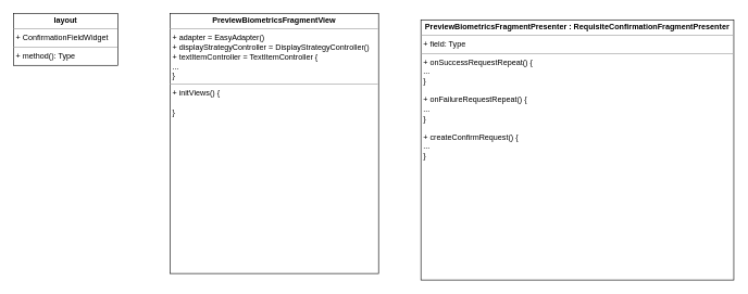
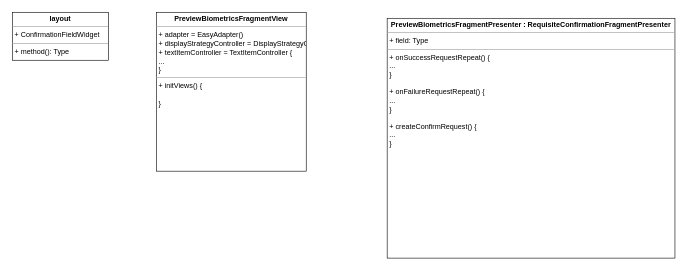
- <mxCell id="2" value="&lt;p style=&quot;margin: 0px ; margin-top: 4px ; text-align: center&quot;&gt;&lt;b&gt;PreviewBiometricsFragmentView&lt;br&gt;&lt;/b&gt;&lt;/p&gt;&lt;hr size=&quot;1&quot;&gt;&lt;p style=&quot;margin: 0px ; margin-left: 4px&quot;&gt;+ adapter = EasyAdapter()&lt;/p&gt;&lt;p style=&quot;margin: 0px ; margin-left: 4px&quot;&gt;+ displayStrategyController = DisplayStrategyController()&lt;/p&gt;&lt;p style=&quot;margin: 0px ; margin-left: 4px&quot;&gt;+ textItemController = TextItemController {&lt;/p&gt;&lt;p style=&quot;margin: 0px ; margin-left: 4px&quot;&gt;...&lt;br&gt;&lt;/p&gt;&lt;p style=&quot;margin: 0px ; margin-left: 4px&quot;&gt;}&lt;br&gt;&lt;/p&gt;&lt;hr size=&quot;1&quot;&gt;&lt;p style=&quot;margin: 0px ; margin-left: 4px&quot;&gt;+ initViews() {&lt;/p&gt;&lt;p style=&quot;margin: 0px ; margin-left: 4px&quot;&gt;&lt;br&gt;&lt;/p&gt;&lt;p style=&quot;margin: 0px ; margin-left: 4px&quot;&gt;}&lt;/p&gt;" style="verticalAlign=top;align=left;overflow=fill;fontSize=12;fontFamily=Helvetica;html=1;" parent="1" vertex="1"><mxGeometry x="260" y="20" width="320" height="400" as="geometry" /></mxCell>
+ <mxCell id="2" value="&lt;p style=&quot;margin: 0px ; margin-top: 4px ; text-align: center&quot;&gt;&lt;b&gt;PreviewBiometricsFragmentView&lt;br&gt;&lt;/b&gt;&lt;/p&gt;&lt;hr size=&quot;1&quot;&gt;&lt;p style=&quot;margin: 0px ; margin-left: 4px&quot;&gt;+ adapter = EasyAdapter()&lt;/p&gt;&lt;p style=&quot;margin: 0px ; margin-left: 4px&quot;&gt;+ displayStrategyController = DisplayStrategyController()&lt;/p&gt;&lt;p style=&quot;margin: 0px ; margin-left: 4px&quot;&gt;+ textItemController = TextItemController {&lt;/p&gt;&lt;p style=&quot;margin: 0px ; margin-left: 4px&quot;&gt;...&lt;br&gt;&lt;/p&gt;&lt;p style=&quot;margin: 0px ; margin-left: 4px&quot;&gt;}&lt;br&gt;&lt;/p&gt;&lt;hr size=&quot;1&quot;&gt;&lt;p style=&quot;margin: 0px ; margin-left: 4px&quot;&gt;+ initViews() {&lt;/p&gt;&lt;p style=&quot;margin: 0px ; margin-left: 4px&quot;&gt;&lt;br&gt;&lt;/p&gt;&lt;p style=&quot;margin: 0px ; margin-left: 4px&quot;&gt;}&lt;/p&gt;" style="verticalAlign=top;align=left;overflow=fill;fontSize=12;fontFamily=Helvetica;html=1;" parent="1" vertex="1"><mxGeometry x="260" y="20" width="250" height="265" as="geometry" /></mxCell>
